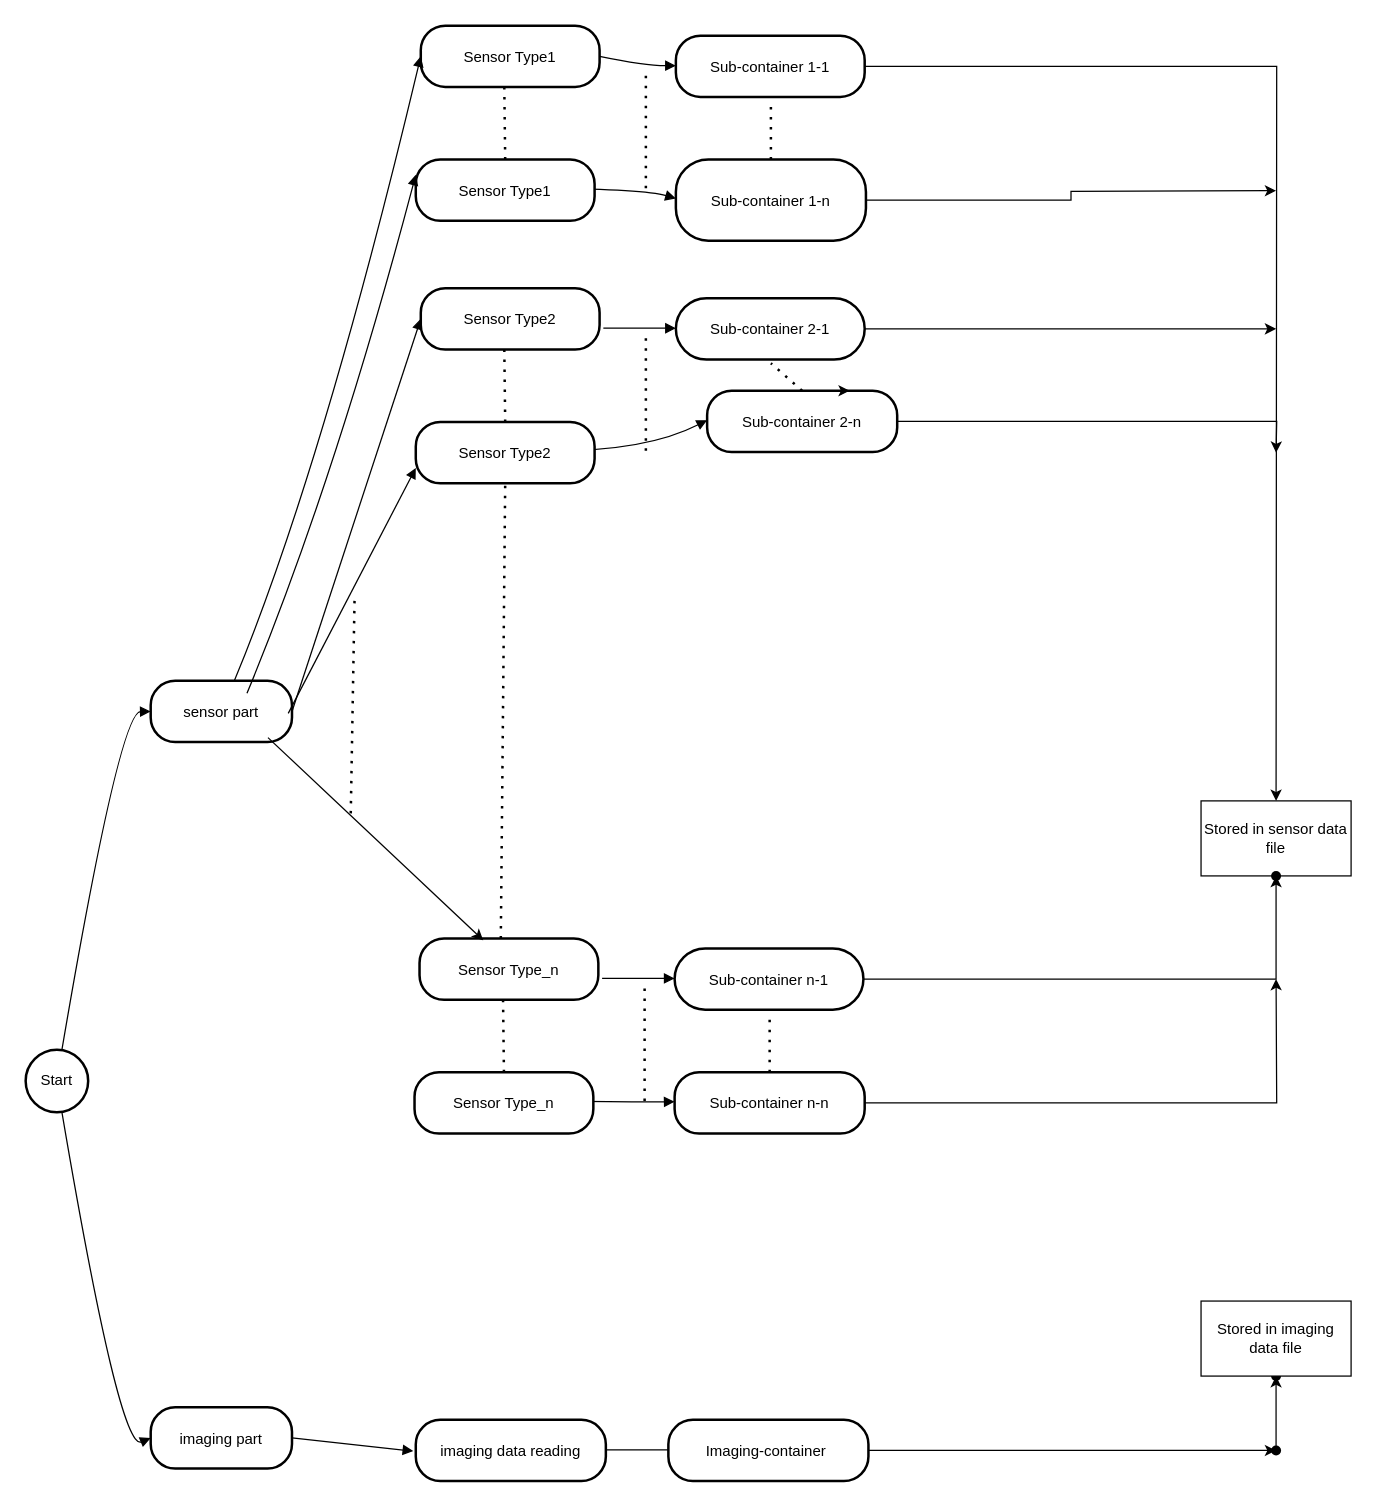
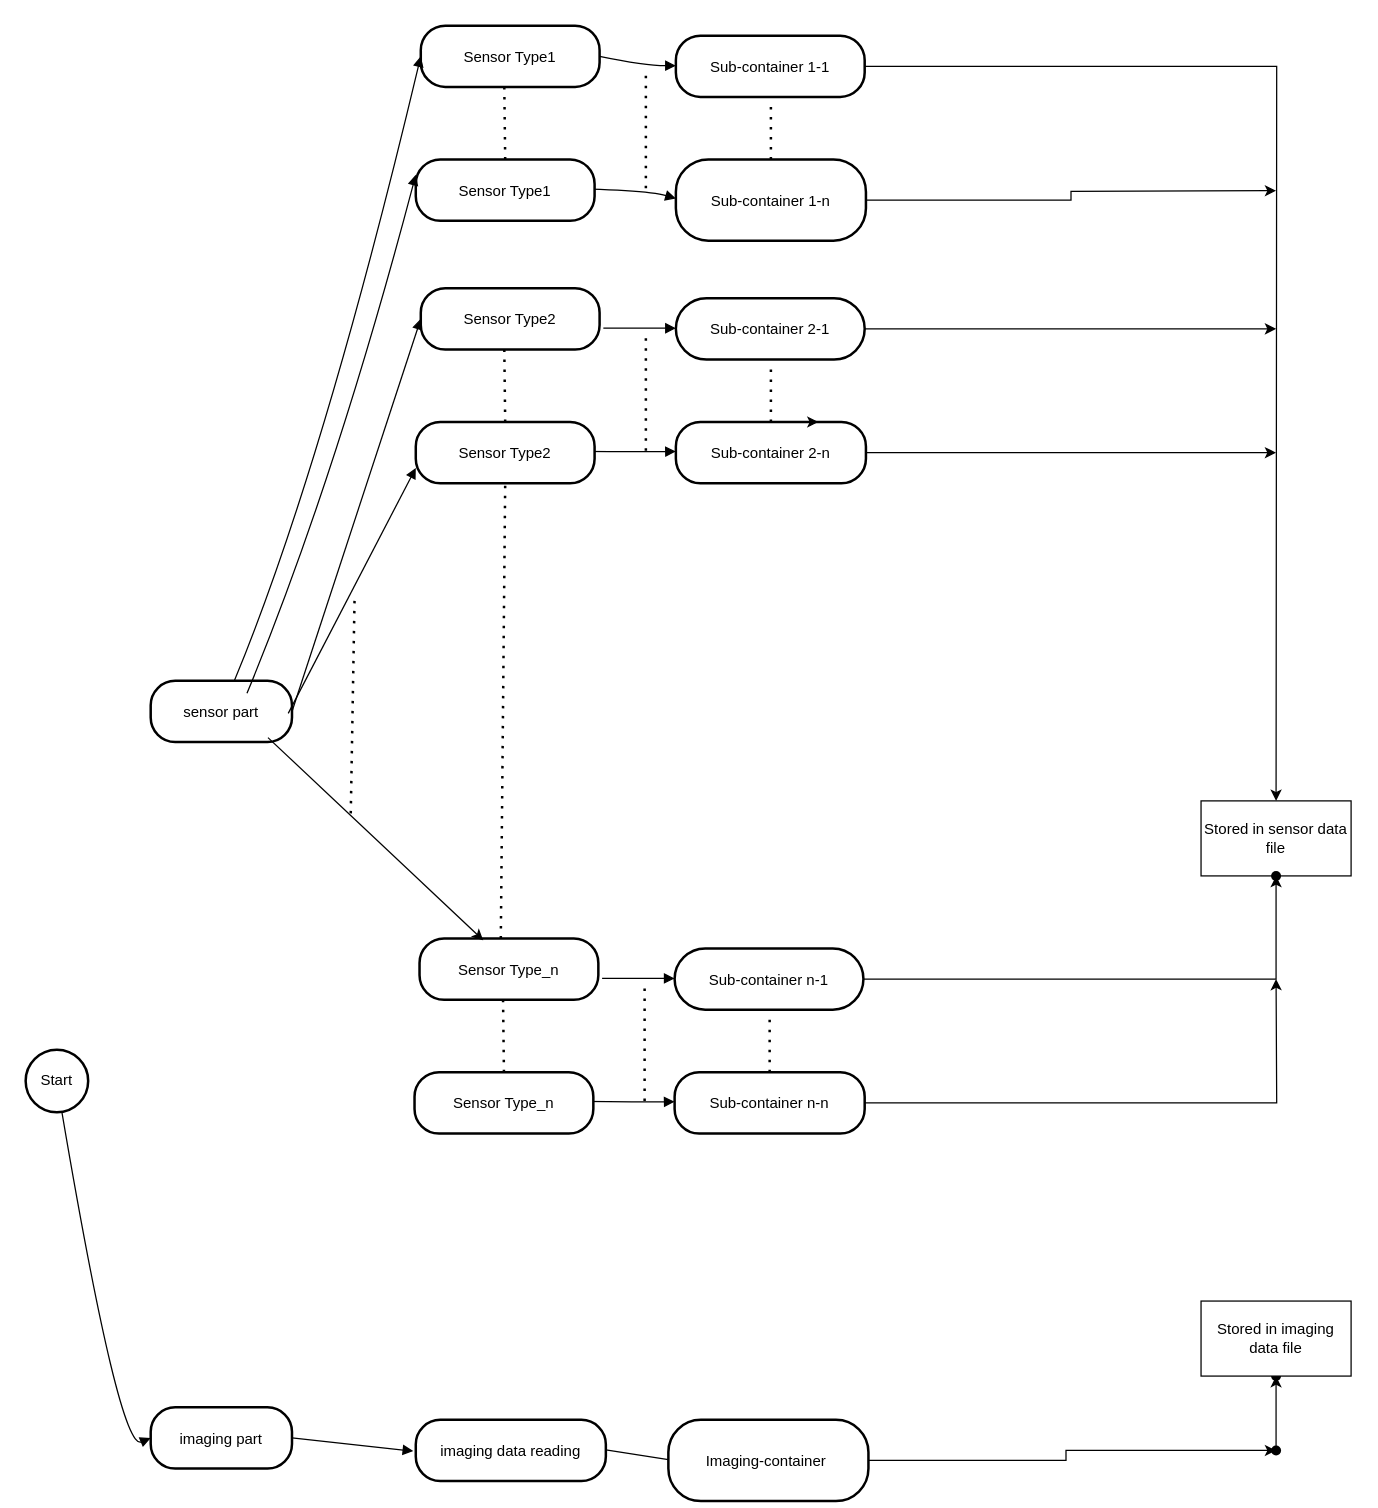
- <mxCell id="29" value="Sub-container 2-n" style="rounded=1;arcSize=40;strokeWidth=2" vertex="1" parent="1"><mxGeometry x="565" y="312" width="152" height="49" as="geometry" /></mxCell>
+ <mxCell id="29" value="Sub-container 2-n" style="rounded=1;arcSize=40;strokeWidth=2" vertex="1" parent="1"><mxGeometry x="540" y="337" width="152" height="49" as="geometry" /></mxCell>
- <mxCell id="12" value="" style="curved=1;startArrow=none;endArrow=block;exitX=0.59;exitY=0;entryX=0;entryY=0.5;" edge="1" parent="1" source="2" target="3"><mxGeometry relative="1" as="geometry"><Array as="points"><mxPoint x="95" y="569" /></Array></mxGeometry></mxCell>
- <mxCell id="11" value="Imaging-container " style="rounded=1;arcSize=40;strokeWidth=2" vertex="1" parent="1"><mxGeometry x="534" y="1135" width="160" height="49" as="geometry" /></mxCell>
+ <mxCell id="11" value="Imaging-container " style="rounded=1;arcSize=40;strokeWidth=2" vertex="1" parent="1"><mxGeometry x="534" y="1135" width="160" height="65" as="geometry" /></mxCell>
